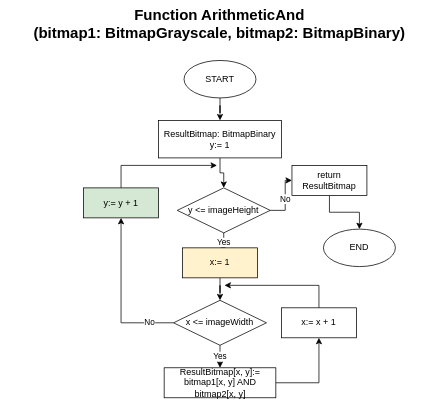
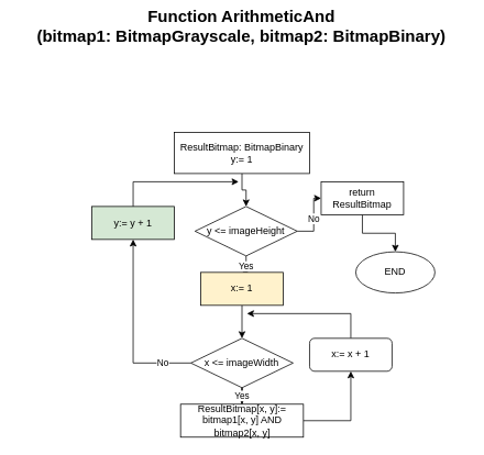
- <mxCell id="4" value="START" style="ellipse;whiteSpace=wrap;html=1;" vertex="1" parent="1"><mxGeometry x="245" y="80" width="96" height="50" as="geometry" /></mxCell>
- <mxCell id="3" value="" style="edgeStyle=orthogonalEdgeStyle;rounded=0;orthogonalLoop=1;jettySize=auto;html=1;" edge="1" parent="1" source="4" target="6"><mxGeometry relative="1" as="geometry" /></mxCell>
- <mxCell id="14" value="x &amp;lt;= imageWidth" style="rhombus;whiteSpace=wrap;html=1;" vertex="1" parent="1"><mxGeometry x="231" y="400" width="124" height="60" as="geometry" /></mxCell>
+ <mxCell id="14" value="x &amp;lt;= imageWidth" style="rhombus;whiteSpace=wrap;html=1;" vertex="1" parent="1"><mxGeometry x="231" y="410" width="124" height="60" as="geometry" /></mxCell>
- <mxCell id="18" value="x:= x + 1" style="rounded=0;whiteSpace=wrap;html=1;" vertex="1" parent="1"><mxGeometry x="375" y="410" width="100" height="40" as="geometry" /></mxCell>
+ <mxCell id="18" value="x:= x + 1" style="whiteSpace=wrap;html=1;rounded=1;" vertex="1" parent="1"><mxGeometry x="375" y="410" width="100" height="40" as="geometry" /></mxCell>
